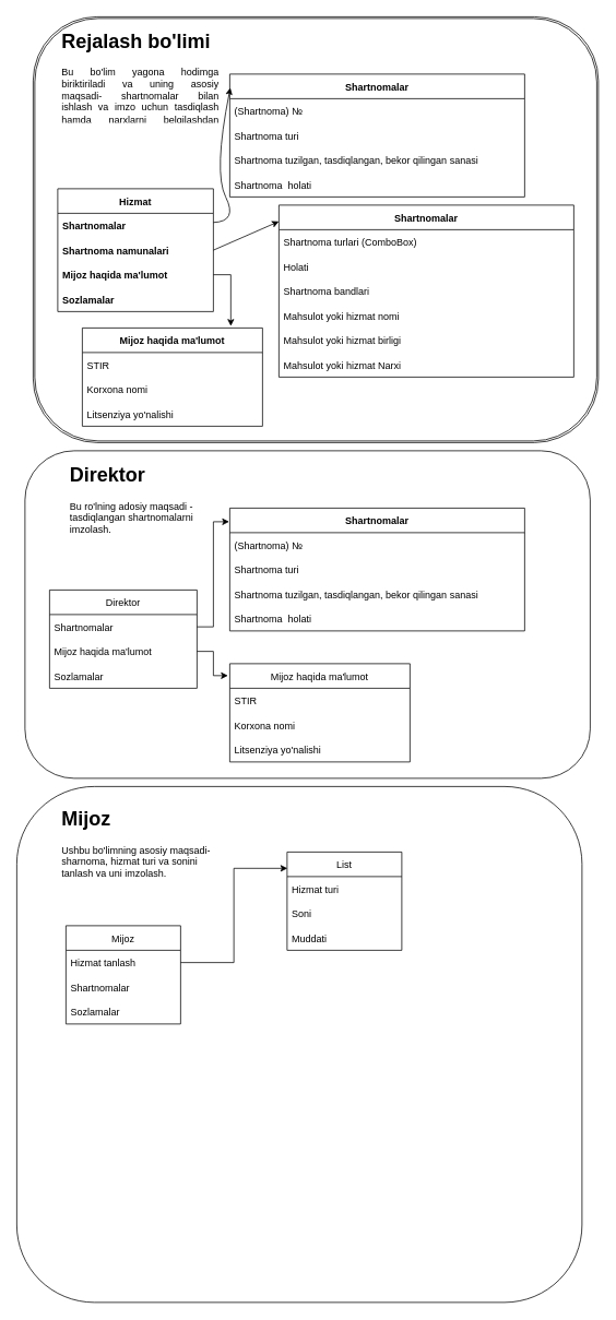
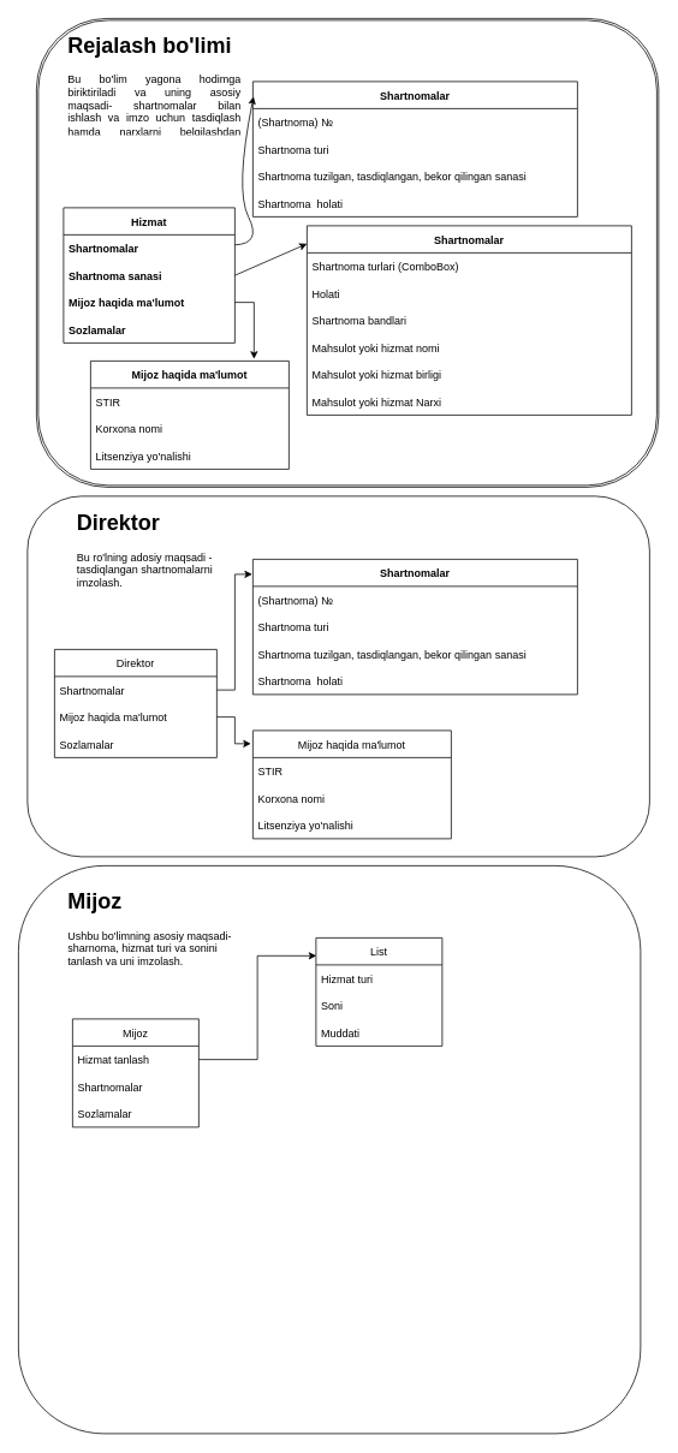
- <mxCell id="5" value="Shartnoma namunalari" style="text;strokeColor=none;fillColor=none;align=left;verticalAlign=middle;spacingLeft=4;spacingRight=4;overflow=hidden;points=[[0,0.5],[1,0.5]];portConstraint=eastwest;rotatable=0;fontStyle=1" parent="3" vertex="1"><mxGeometry y="60" width="190" height="30" as="geometry" /></mxCell>
+ <mxCell id="5" value="Shartnoma sanasi" style="text;strokeColor=none;fillColor=none;align=left;verticalAlign=middle;spacingLeft=4;spacingRight=4;overflow=hidden;points=[[0,0.5],[1,0.5]];portConstraint=eastwest;rotatable=0;fontStyle=1" parent="3" vertex="1"><mxGeometry y="60" width="190" height="30" as="geometry" /></mxCell>
